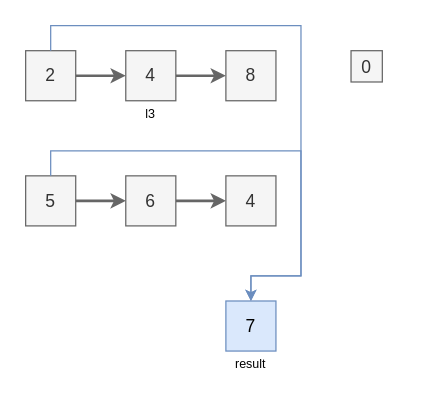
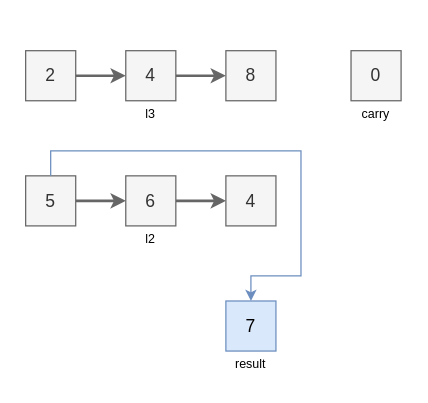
- <mxCell id="6" style="edgeStyle=orthogonalEdgeStyle;rounded=0;orthogonalLoop=1;jettySize=auto;html=1;exitX=0.5;exitY=0;exitDx=0;exitDy=0;entryX=0.5;entryY=0;entryDx=0;entryDy=0;fillColor=#dae8fc;strokeColor=#6c8ebf;" parent="1" source="3" target="16" edge="1"><mxGeometry relative="1" as="geometry"><Array as="points"><mxPoint x="40" y="20" /><mxPoint x="240" y="20" /><mxPoint x="240" y="220" /><mxPoint x="200" y="220" /></Array></mxGeometry></mxCell>
- <mxCell id="18" value="0" style="text;html=1;align=center;verticalAlign=middle;whiteSpace=wrap;rounded=0;fillColor=#f5f5f5;strokeColor=#666666;fontSize=14;fontColor=#333333;" parent="1" vertex="1"><mxGeometry x="280" y="40" width="25" height="25" as="geometry" /></mxCell>
+ <mxCell id="18" value="0" style="text;html=1;align=center;verticalAlign=middle;whiteSpace=wrap;rounded=0;fillColor=#f5f5f5;strokeColor=#666666;fontSize=14;fontColor=#333333;" parent="1" vertex="1"><mxGeometry x="280" y="40" width="40" height="40" as="geometry" /></mxCell>
+ <mxCell id="19" value="carry" style="text;html=1;align=center;verticalAlign=middle;whiteSpace=wrap;rounded=0;fontSize=10;" parent="1" vertex="1"><mxGeometry x="280" y="80" width="40" height="20" as="geometry" /></mxCell>
+ <mxCell id="15" value="l2" style="text;html=1;align=center;verticalAlign=middle;whiteSpace=wrap;rounded=0;fontSize=10;" parent="1" vertex="1"><mxGeometry x="20" y="180" width="200" height="20" as="geometry" /></mxCell>
